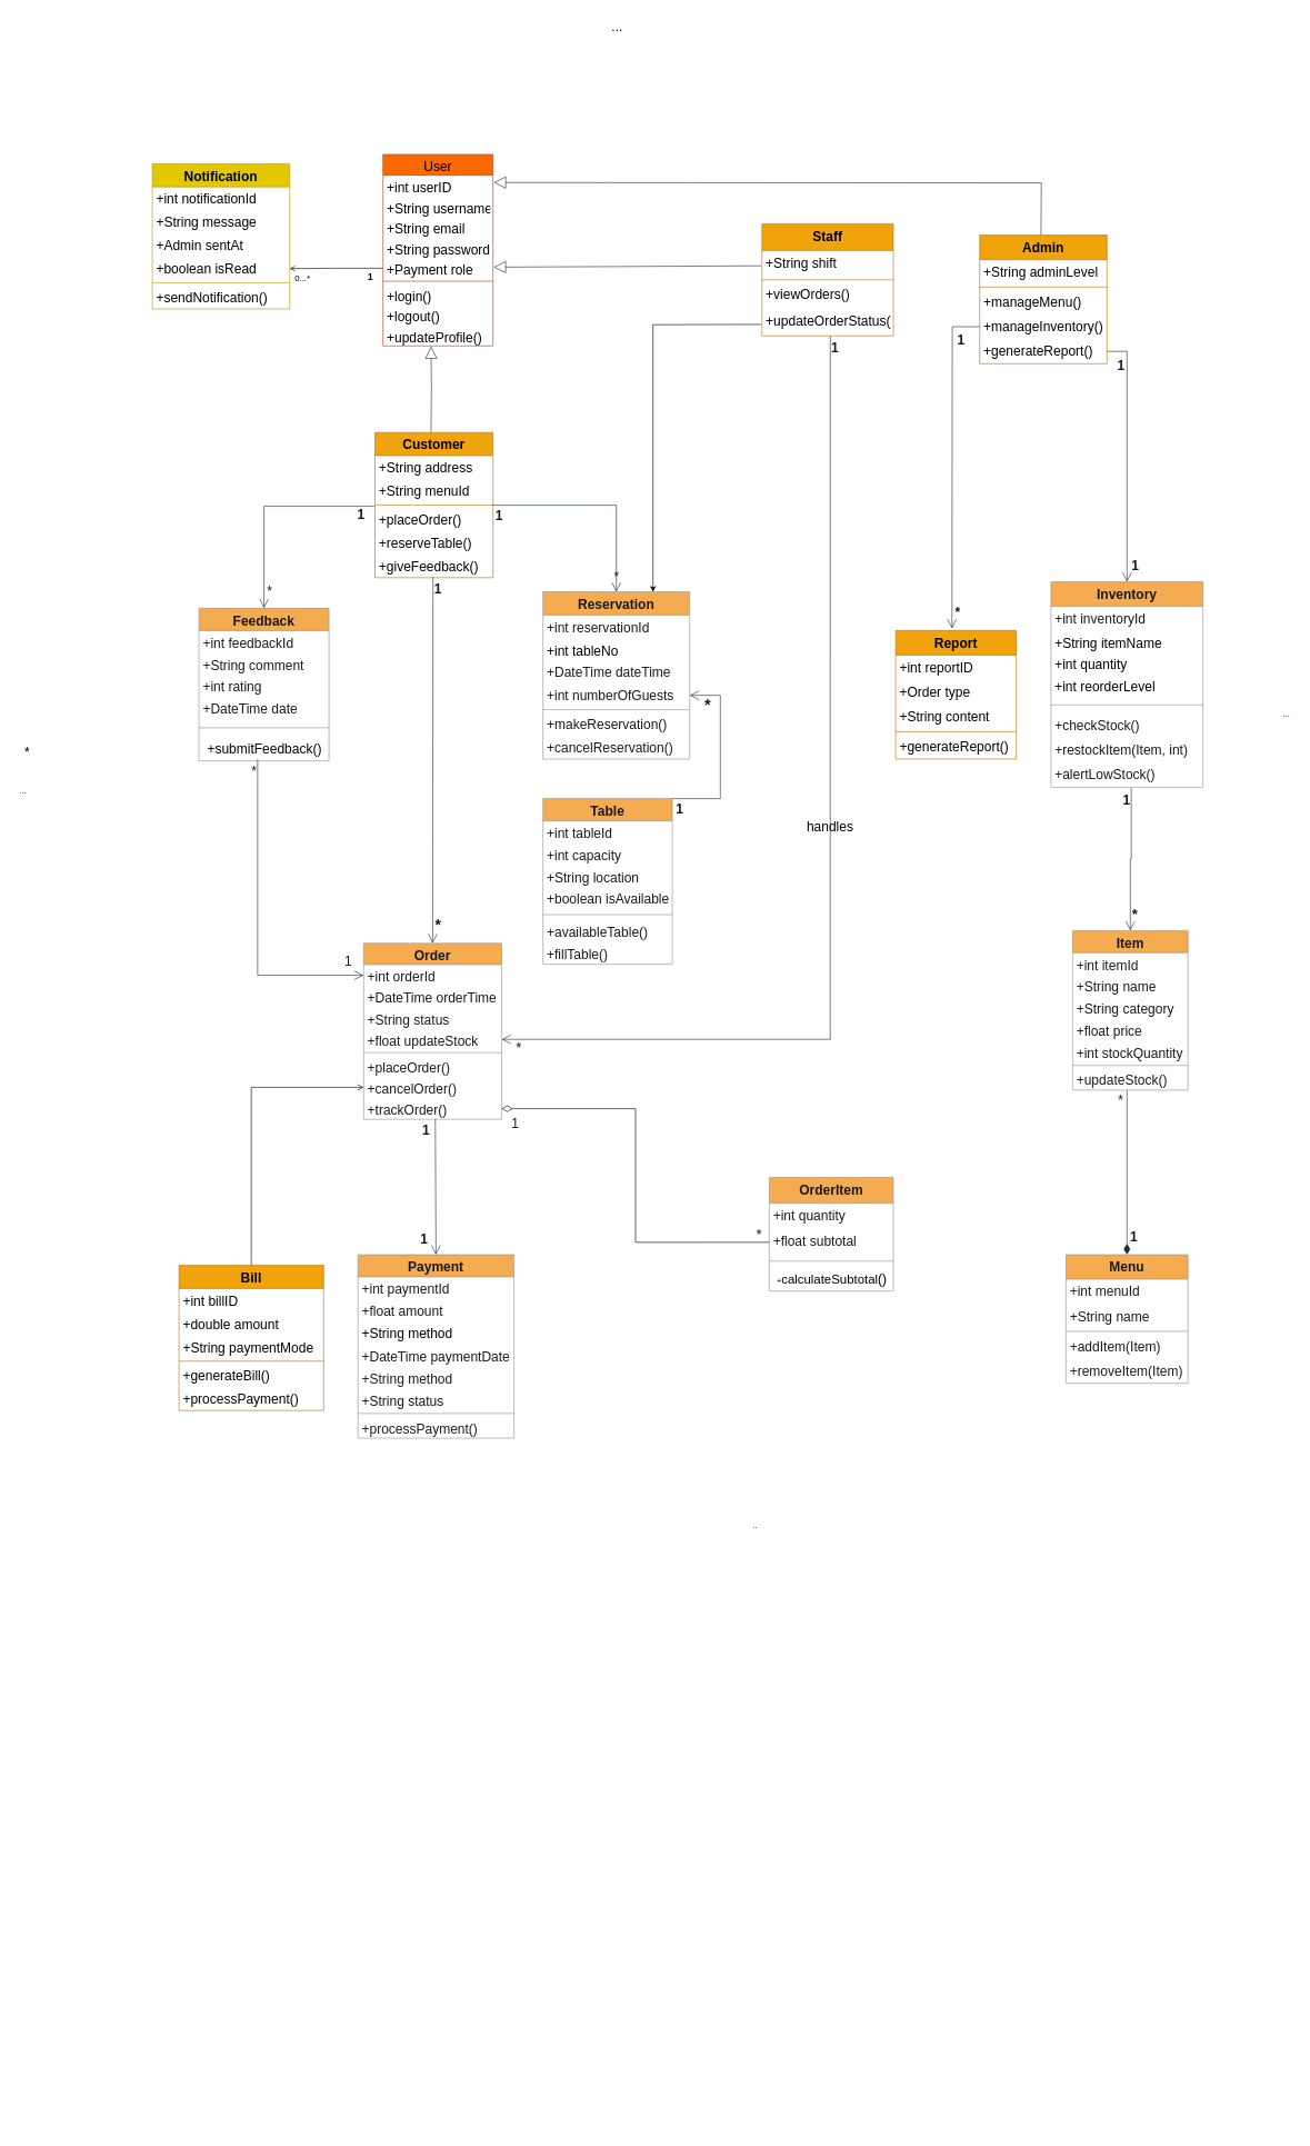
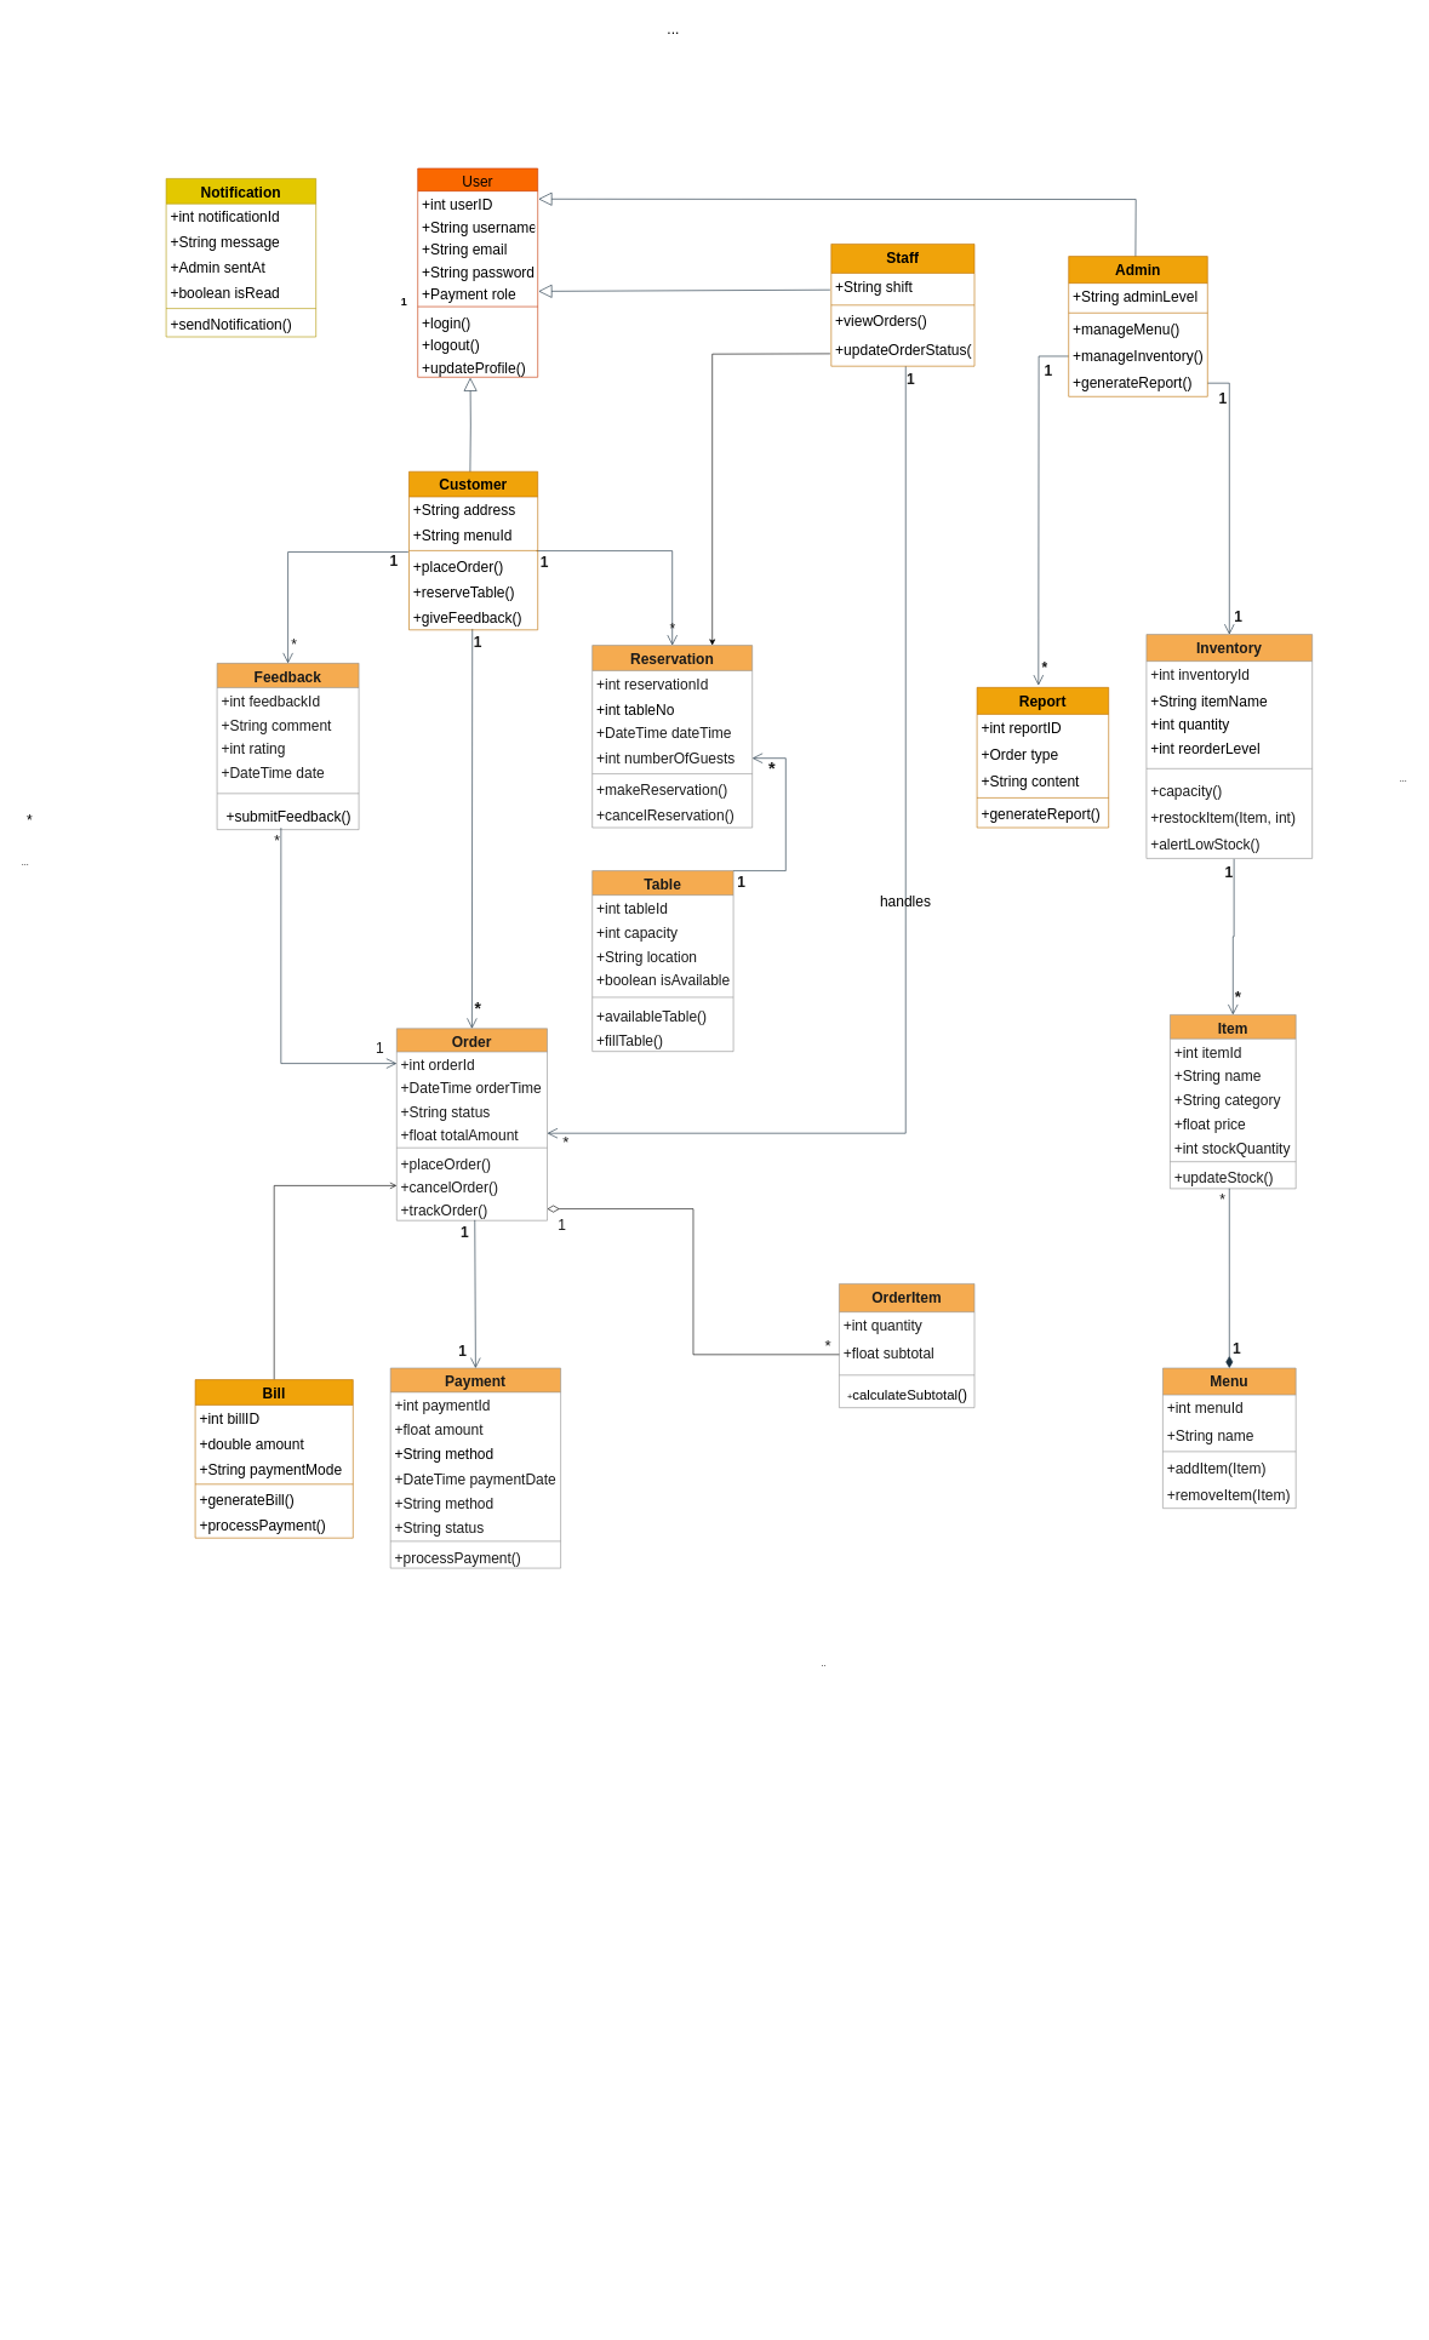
- <mxCell id="120" style="edgeStyle=orthogonalEdgeStyle;rounded=0;orthogonalLoop=1;jettySize=auto;html=1;exitX=0;exitY=0.5;exitDx=0;exitDy=0;entryX=1;entryY=0.5;entryDx=0;entryDy=0;endArrow=open;endFill=0;" parent="1" source="133" target="117" edge="1"><mxGeometry relative="1" as="geometry"><mxPoint x="567" y="400" as="sourcePoint" /></mxGeometry></mxCell>
- <mxCell id="121" value="0...*" style="edgeLabel;html=1;align=center;verticalAlign=middle;resizable=0;points=[];fontSize=13;" parent="120" vertex="1" connectable="0"><mxGeometry x="0.804" relative="1" as="geometry"><mxPoint x="5" y="13" as="offset" /></mxGeometry></mxCell>
- <mxCell id="68" value="+checkStock()" style="text;strokeColor=none;fillColor=none;align=left;verticalAlign=top;spacingLeft=4;spacingRight=4;overflow=hidden;rotatable=0;points=[[0,0.5],[1,0.5]];portConstraint=eastwest;labelBackgroundColor=none;fontColor=#1A1A1A;rounded=0;fontSize=20;" parent="62" vertex="1"><mxGeometry y="197" width="228" height="37" as="geometry" /></mxCell>
+ <mxCell id="68" value="+capacity()" style="text;strokeColor=none;fillColor=none;align=left;verticalAlign=top;spacingLeft=4;spacingRight=4;overflow=hidden;rotatable=0;points=[[0,0.5],[1,0.5]];portConstraint=eastwest;labelBackgroundColor=none;fontColor=#1A1A1A;rounded=0;fontSize=20;" parent="62" vertex="1"><mxGeometry y="197" width="228" height="37" as="geometry" /></mxCell>
- <mxCell id="20" value="+float updateStock" style="text;strokeColor=none;fillColor=none;align=left;verticalAlign=top;spacingLeft=4;spacingRight=4;overflow=hidden;rotatable=0;points=[[0,0.5],[1,0.5]];portConstraint=eastwest;labelBackgroundColor=none;fontColor=#1A1A1A;rounded=0;fontSize=20;" parent="16" vertex="1"><mxGeometry y="128" width="207" height="32" as="geometry" /></mxCell>
+ <mxCell id="20" value="+float totalAmount" style="text;strokeColor=none;fillColor=none;align=left;verticalAlign=top;spacingLeft=4;spacingRight=4;overflow=hidden;rotatable=0;points=[[0,0.5],[1,0.5]];portConstraint=eastwest;labelBackgroundColor=none;fontColor=#1A1A1A;rounded=0;fontSize=20;" parent="16" vertex="1"><mxGeometry y="128" width="207" height="32" as="geometry" /></mxCell>
